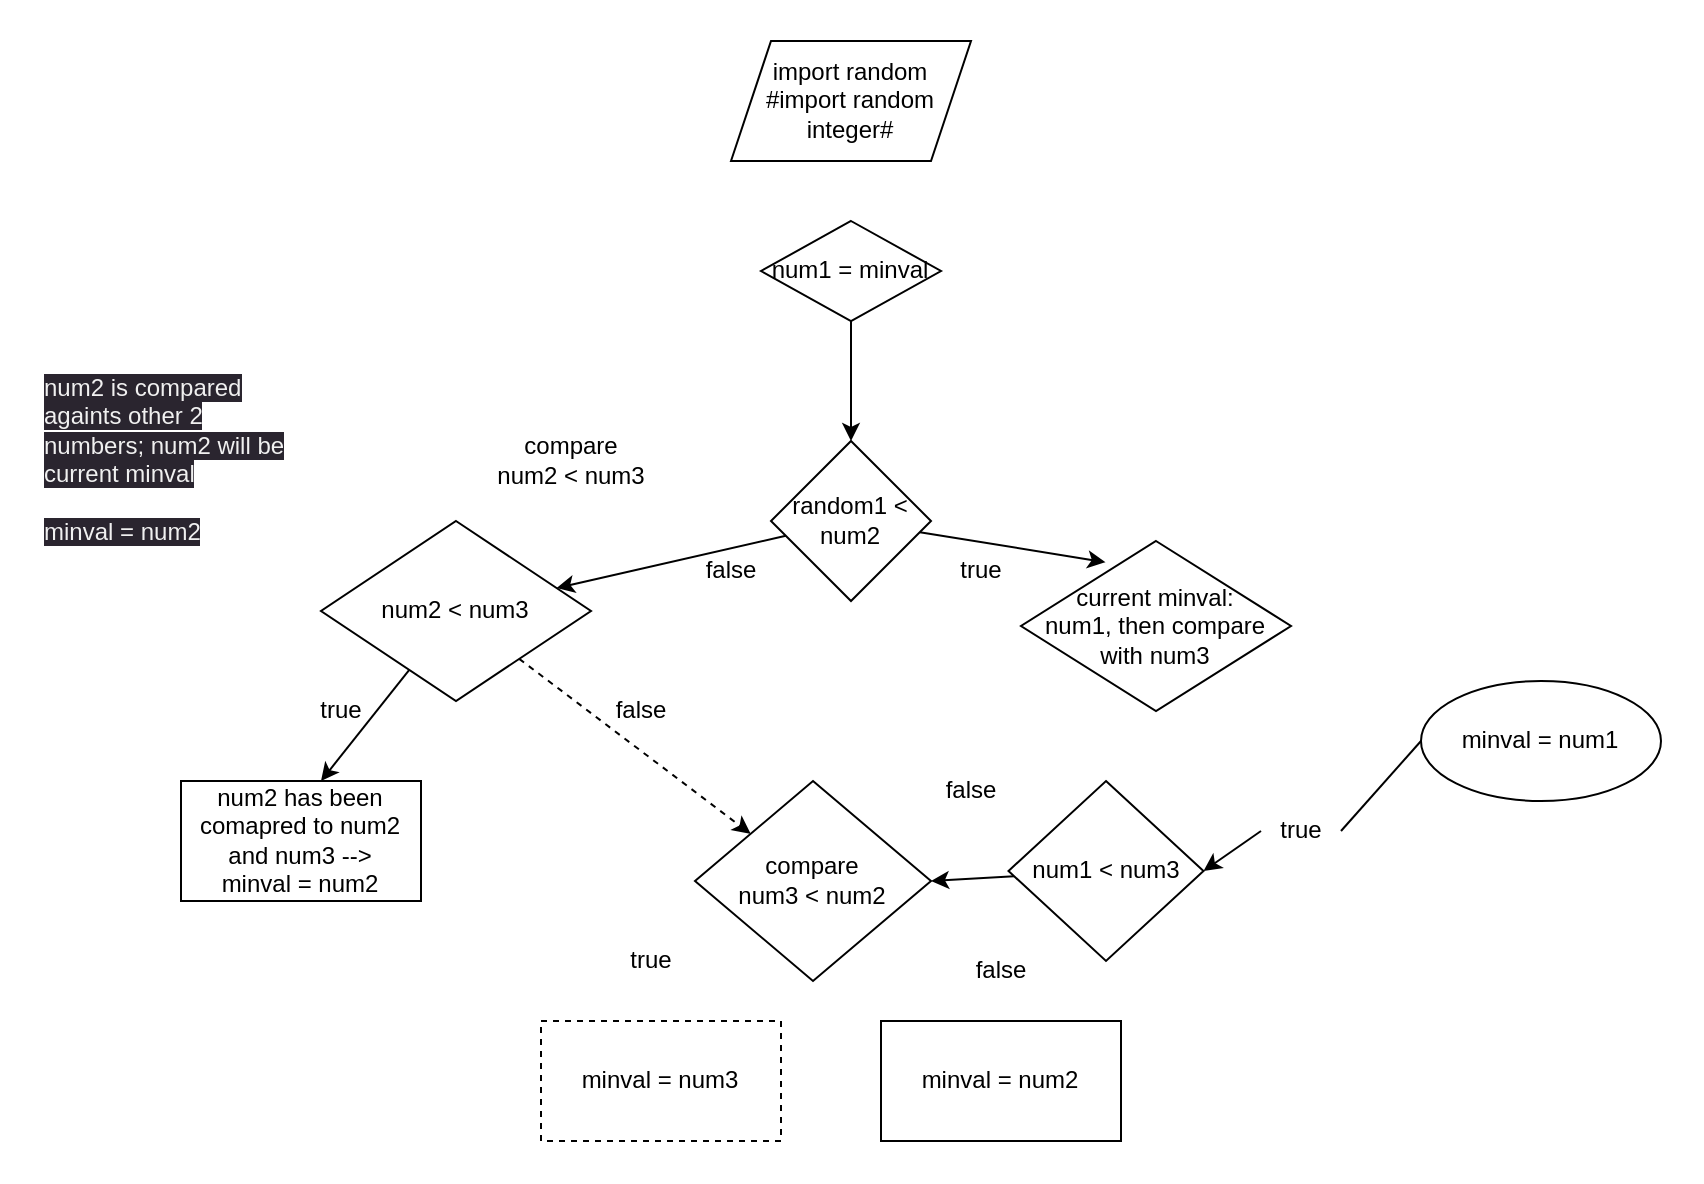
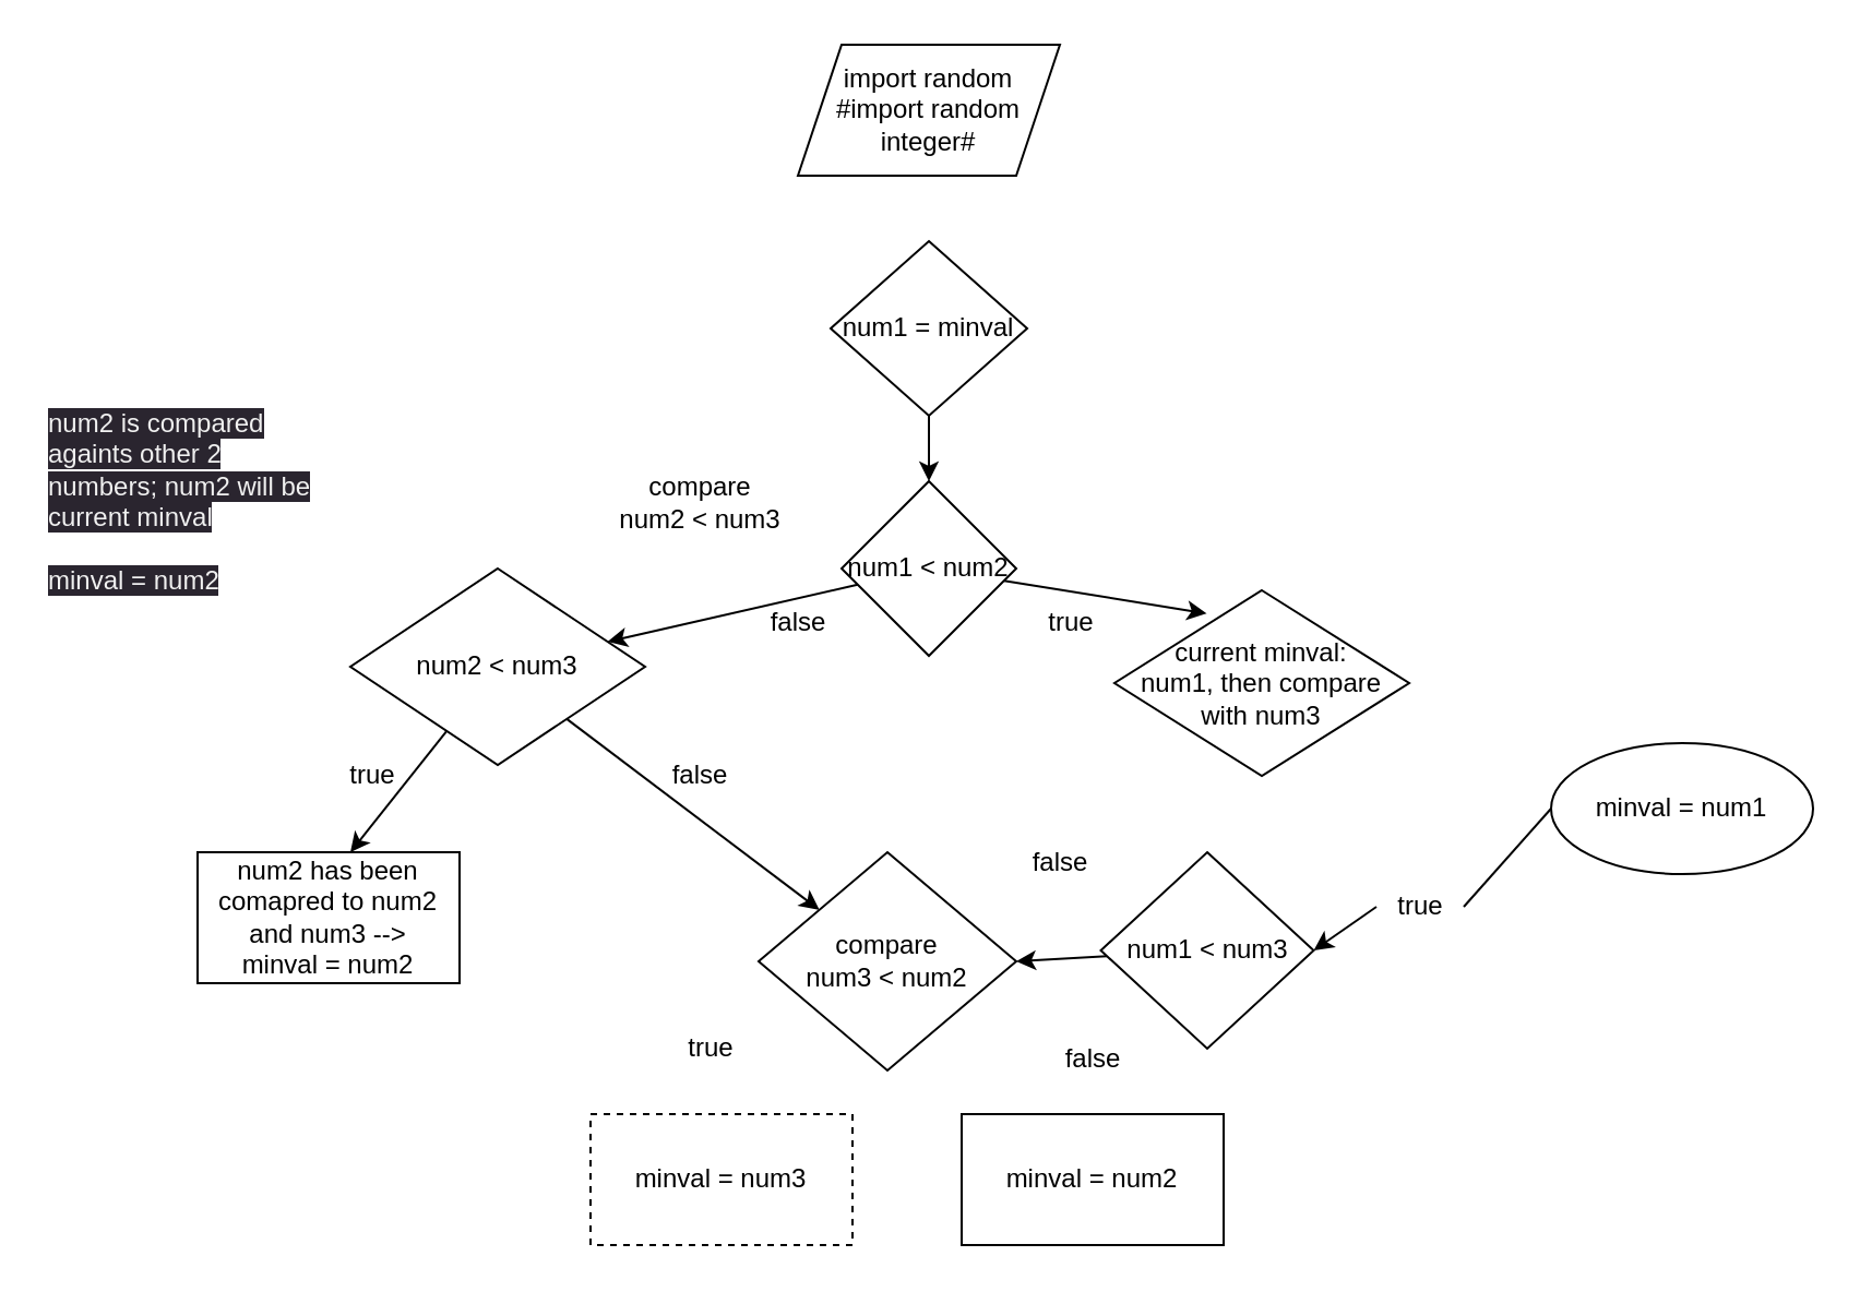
- <mxCell id="4" value="num1 = minval" style="rhombus;whiteSpace=wrap;html=1;" vertex="1" parent="1"><mxGeometry x="380" y="110" width="90" height="50" as="geometry" /></mxCell>
+ <mxCell id="4" value="num1 = minval" style="rhombus;whiteSpace=wrap;html=1;" vertex="1" parent="1"><mxGeometry x="380" y="110" width="90" height="80" as="geometry" /></mxCell>
- <mxCell id="20" value="&lt;span style=&quot;&quot;&gt;compare&lt;/span&gt;&lt;br style=&quot;&quot;&gt;&lt;span style=&quot;&quot;&gt;num2 &amp;lt; num3&lt;/span&gt;" style="text;html=1;align=center;verticalAlign=middle;resizable=0;points=[];autosize=1;strokeColor=none;fillColor=none;" vertex="1" parent="1"><mxGeometry x="235" y="210" width="100" height="40" as="geometry" /></mxCell>
+ <mxCell id="20" value="&lt;span style=&quot;&quot;&gt;compare&lt;/span&gt;&lt;br style=&quot;&quot;&gt;&lt;span style=&quot;&quot;&gt;num2 &amp;lt; num3&lt;/span&gt;" style="text;html=1;align=center;verticalAlign=middle;resizable=0;points=[];autosize=1;strokeColor=none;fillColor=none;" vertex="1" parent="1"><mxGeometry x="270" y="210" width="100" height="40" as="geometry" /></mxCell>
- <mxCell id="7" value="random1 &amp;lt; num2" style="rhombus;whiteSpace=wrap;html=1;" vertex="1" parent="1"><mxGeometry x="385" y="220" width="80" height="80" as="geometry" /></mxCell>
+ <mxCell id="7" value="num1 &amp;lt; num2" style="rhombus;whiteSpace=wrap;html=1;" vertex="1" parent="1"><mxGeometry x="385" y="220" width="80" height="80" as="geometry" /></mxCell>
- <mxCell id="11" style="edgeStyle=none;html=1;dashed=1;" edge="1" parent="1" source="12" target="18"><mxGeometry relative="1" as="geometry"><mxPoint x="360" y="390" as="targetPoint" /></mxGeometry></mxCell>
+ <mxCell id="11" style="edgeStyle=none;html=1;" edge="1" parent="1" source="12" target="18"><mxGeometry relative="1" as="geometry"><mxPoint x="360" y="390" as="targetPoint" /></mxGeometry></mxCell>
